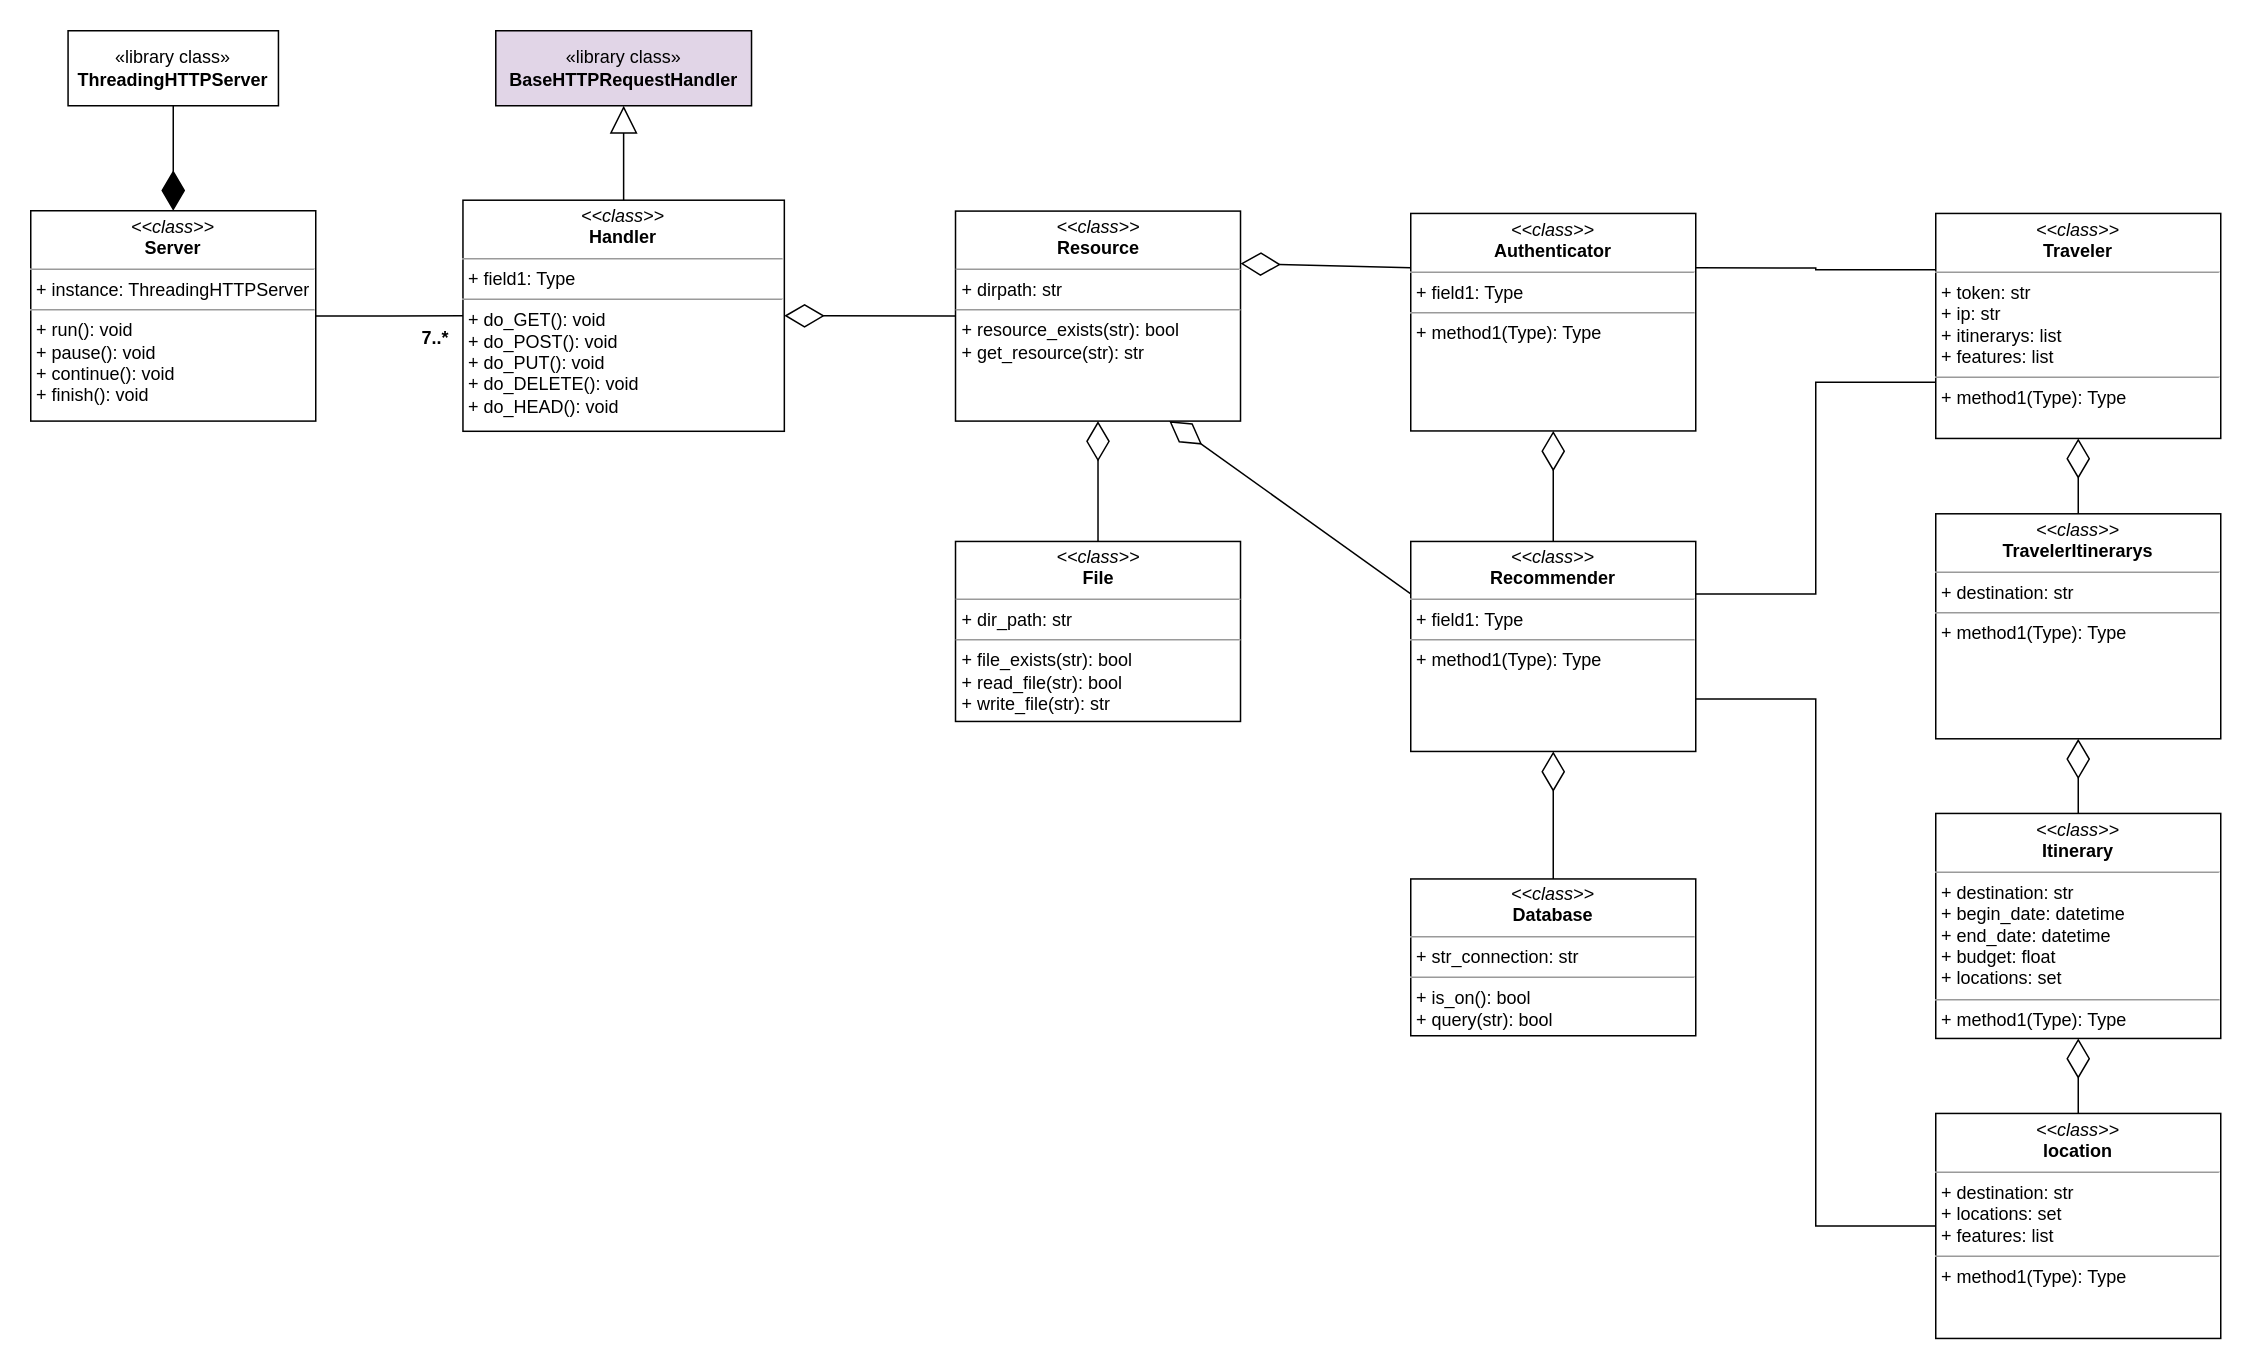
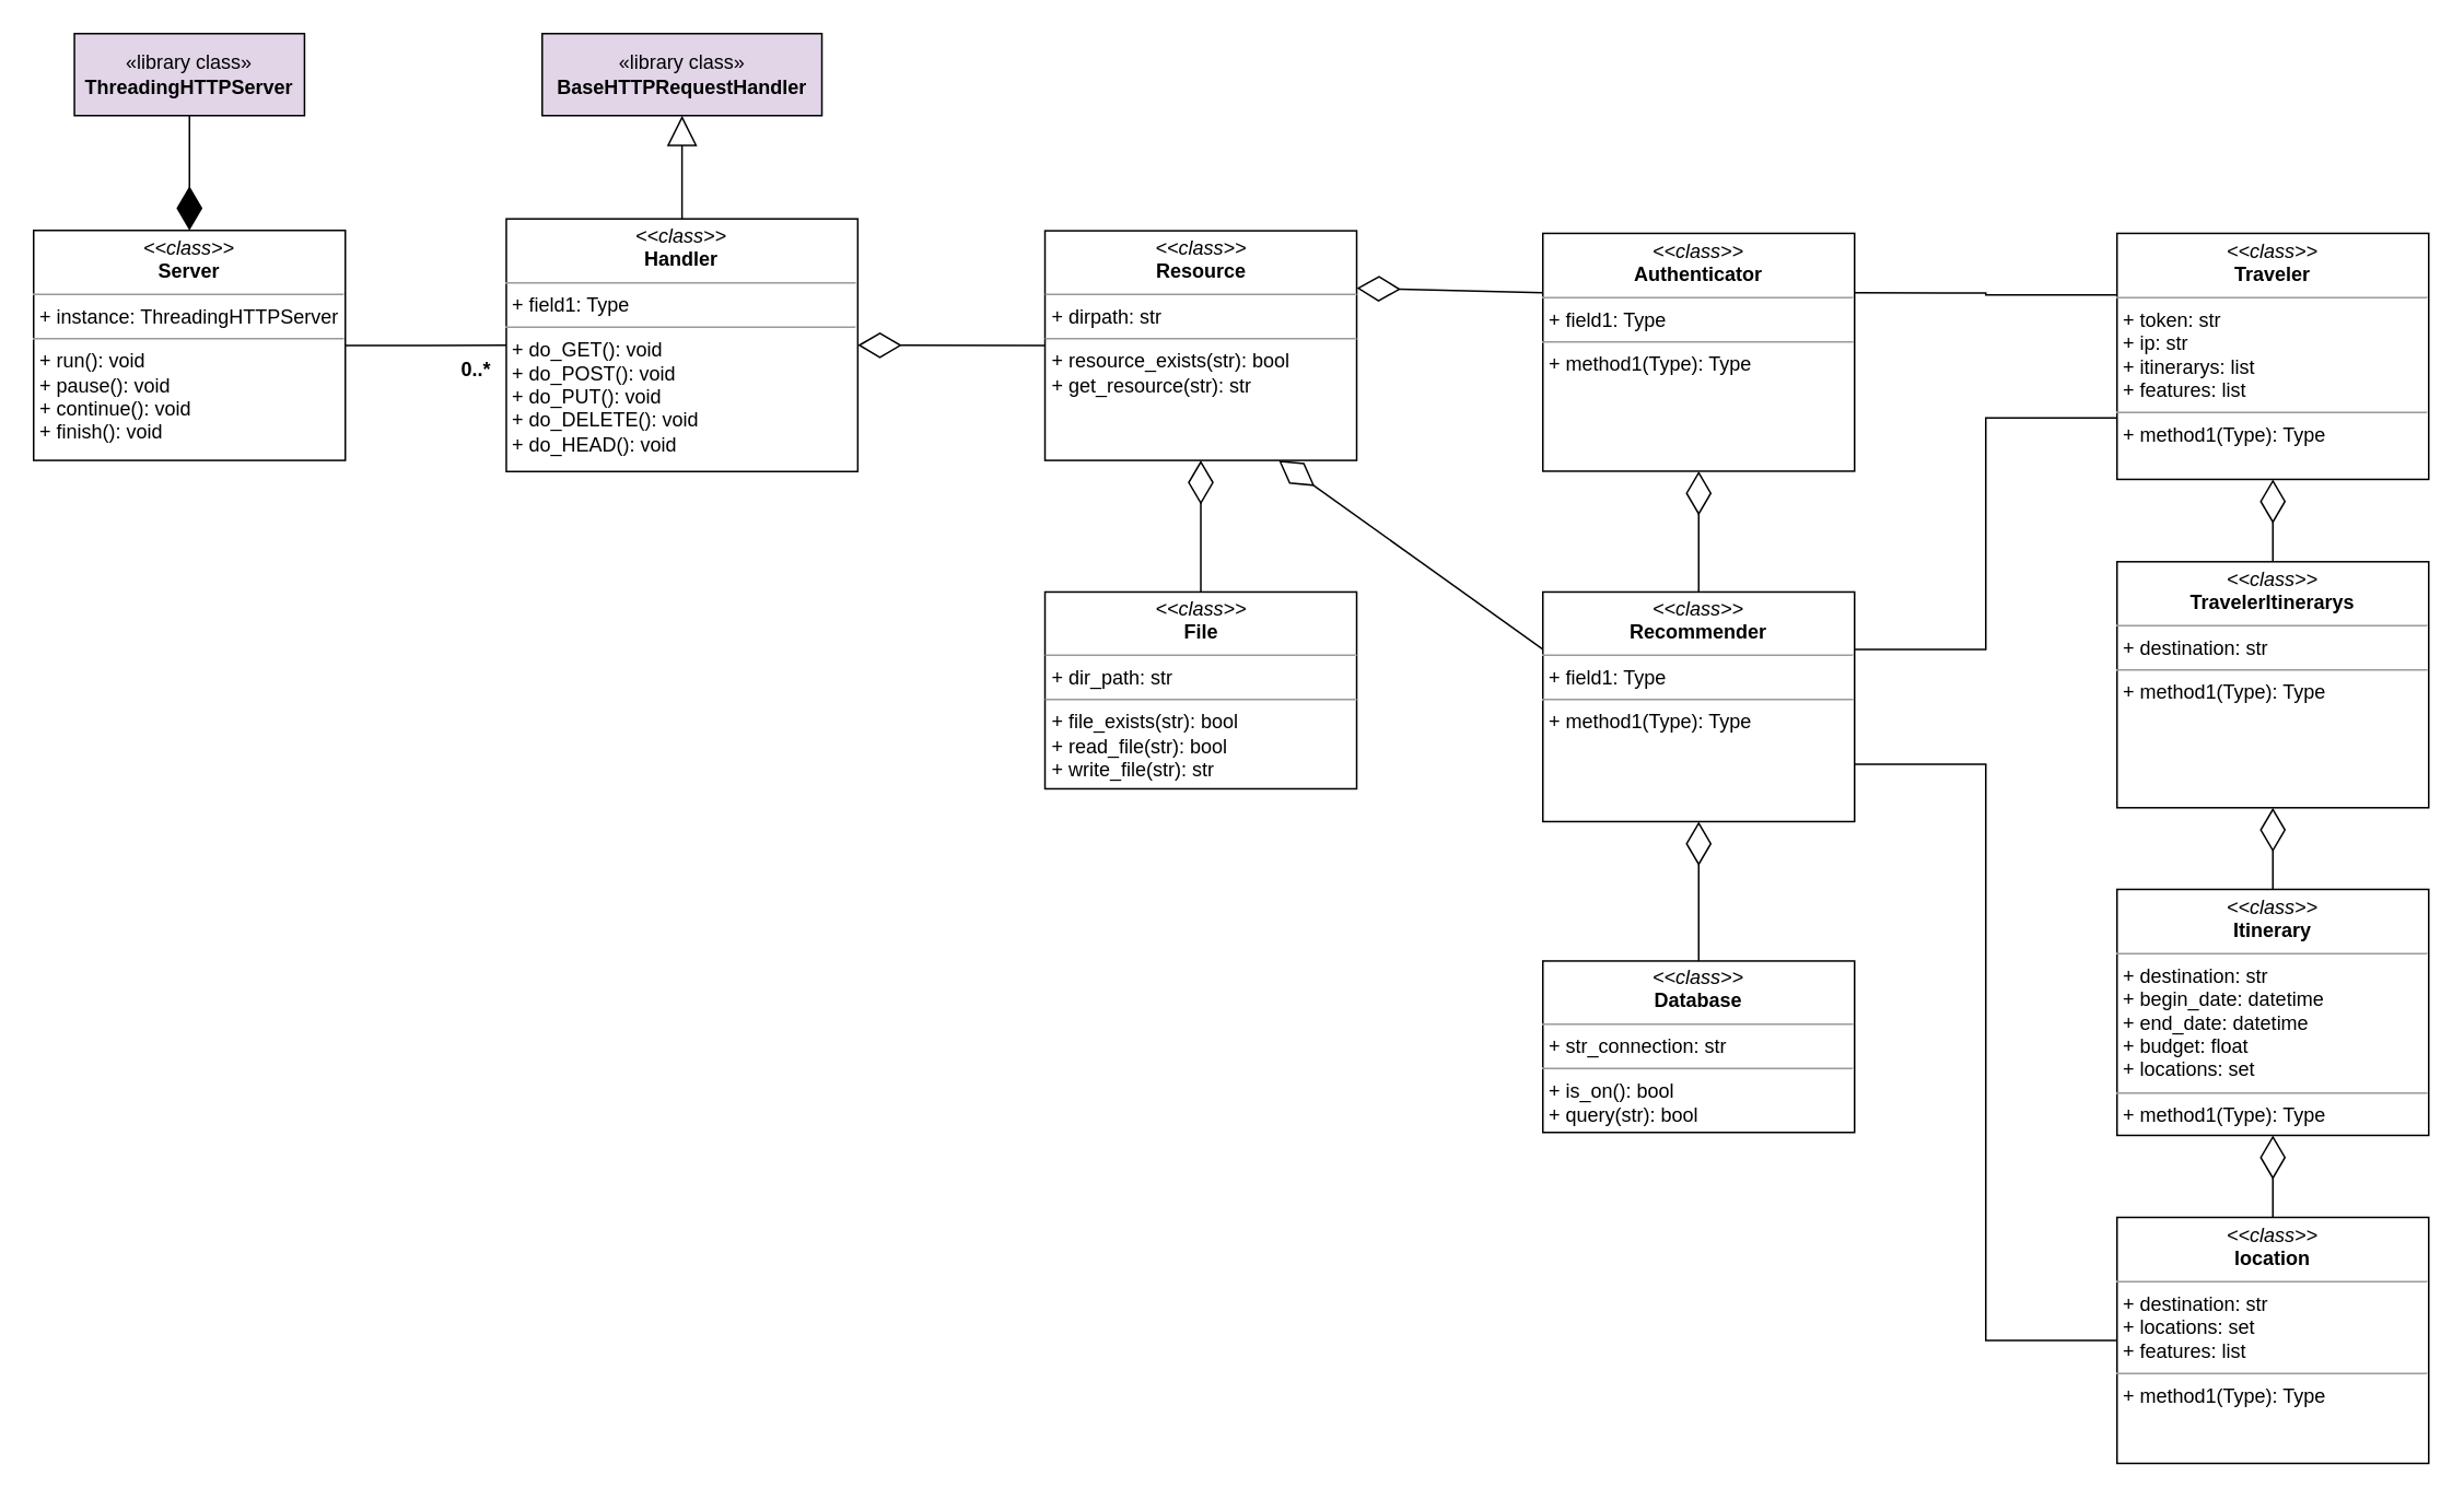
- <mxCell id="11" value="«library class»&lt;br&gt;&lt;b&gt;ThreadingHTTPServer&lt;/b&gt;" style="html=1;whiteSpace=wrap;" parent="1" vertex="1"><mxGeometry x="44.88" y="20" width="140.25" height="50" as="geometry" /></mxCell>
+ <mxCell id="11" value="«library class»&lt;br&gt;&lt;b&gt;ThreadingHTTPServer&lt;/b&gt;" style="html=1;whiteSpace=wrap;fillColor=#e1d5e7;" parent="1" vertex="1"><mxGeometry x="44.88" y="20" width="140.25" height="50" as="geometry" /></mxCell>
- <mxCell id="8" value="&lt;font style=&quot;font-size: 12px;&quot;&gt;&lt;b&gt;7..*&lt;/b&gt;&lt;/font&gt;" style="text;html=1;strokeColor=none;fillColor=none;align=center;verticalAlign=middle;whiteSpace=wrap;rounded=0;" parent="1" vertex="1"><mxGeometry x="260.01" y="210" width="60" height="30" as="geometry" /></mxCell>
+ <mxCell id="8" value="&lt;font style=&quot;font-size: 12px;&quot;&gt;&lt;b&gt;0..*&lt;/b&gt;&lt;/font&gt;" style="text;html=1;strokeColor=none;fillColor=none;align=center;verticalAlign=middle;whiteSpace=wrap;rounded=0;" parent="1" vertex="1"><mxGeometry x="260.01" y="210" width="60" height="30" as="geometry" /></mxCell>
